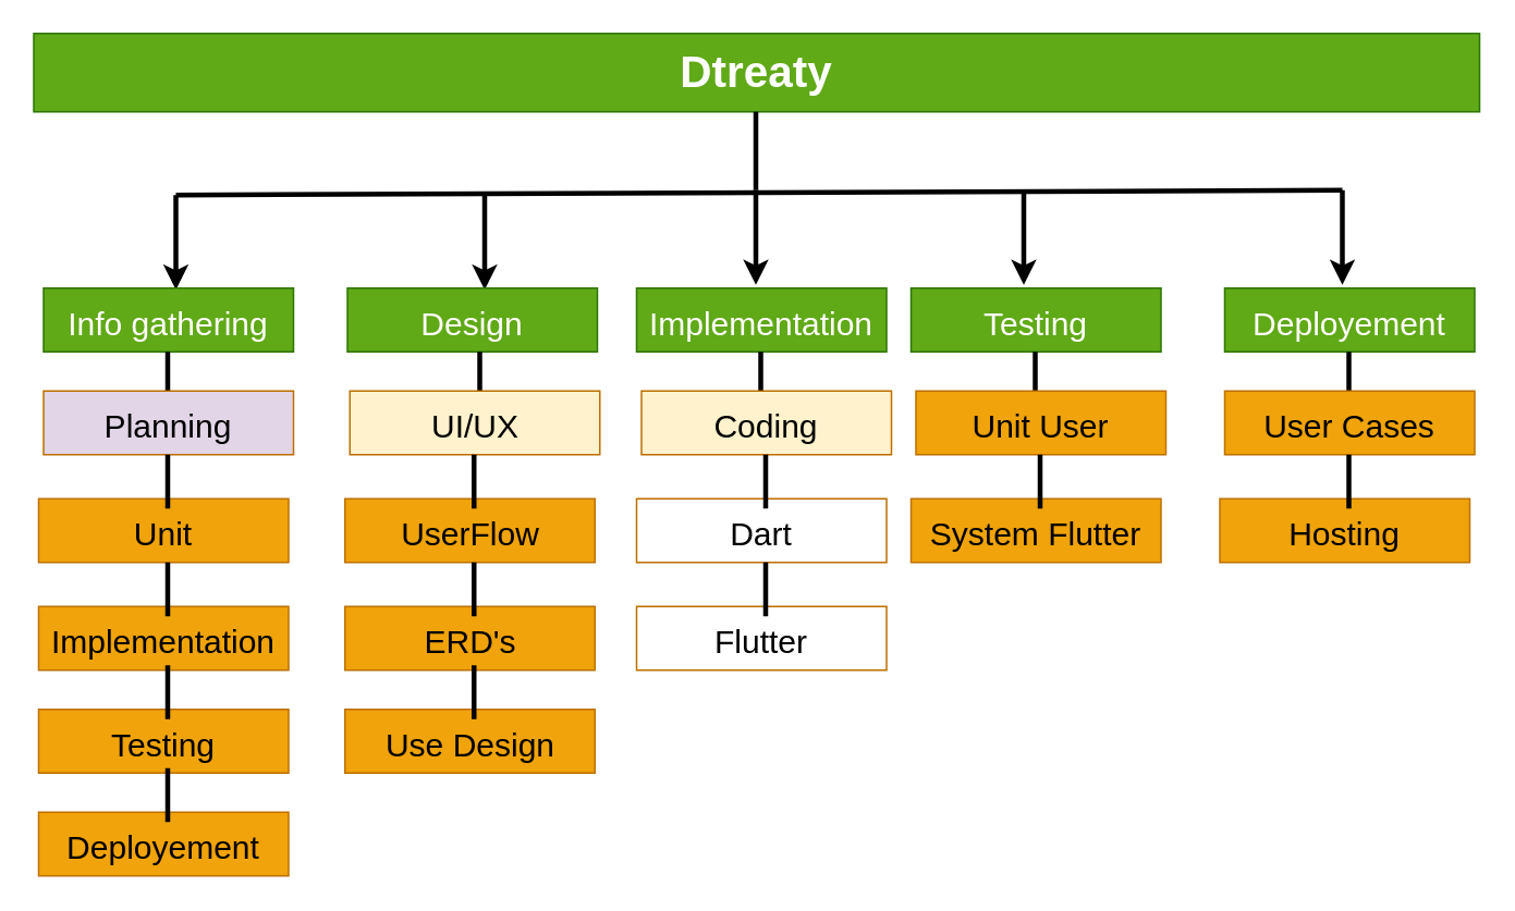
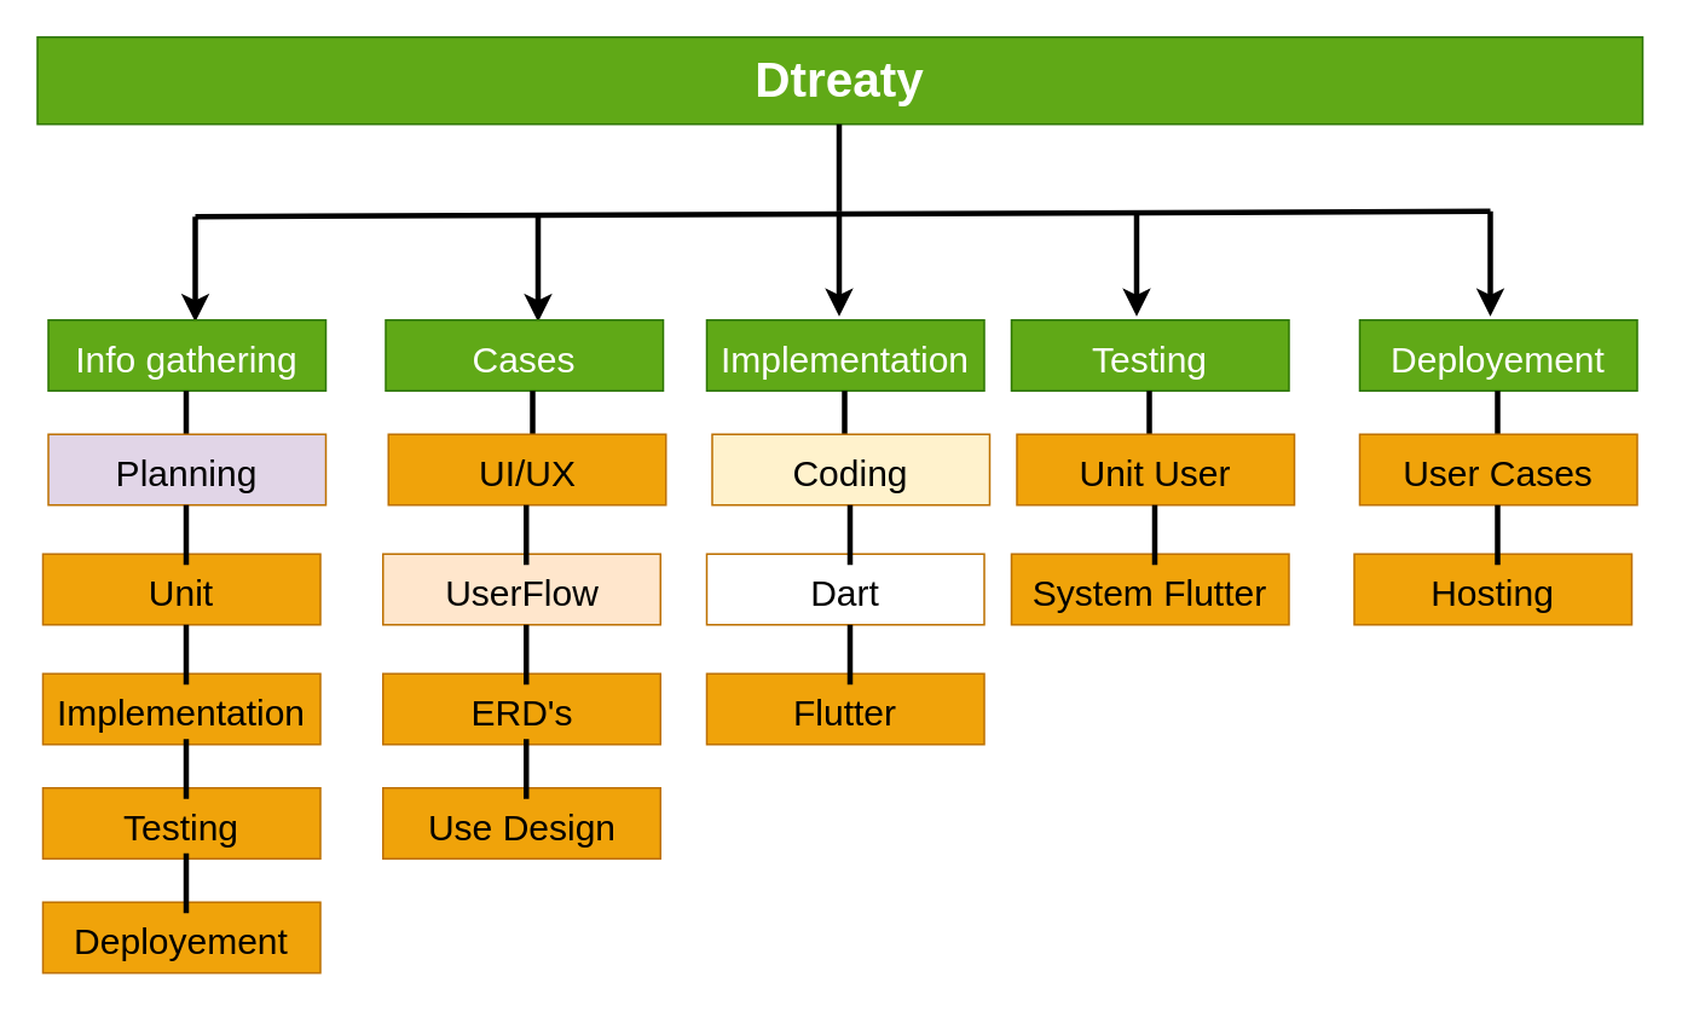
- <mxCell id="11" value="&lt;span style=&quot;font-size: 20px;&quot;&gt;Design&lt;/span&gt;" style="rounded=0;whiteSpace=wrap;html=1;fontSize=27;fillColor=#60a917;fontColor=#ffffff;strokeColor=#2D7600;" vertex="1" parent="1"><mxGeometry x="212" y="176" width="153" height="39" as="geometry" /></mxCell>
+ <mxCell id="11" value="&lt;span style=&quot;font-size: 20px;&quot;&gt;Cases&lt;/span&gt;" style="rounded=0;whiteSpace=wrap;html=1;fontSize=27;fillColor=#60a917;fontColor=#ffffff;strokeColor=#2D7600;" vertex="1" parent="1"><mxGeometry x="212" y="176" width="153" height="39" as="geometry" /></mxCell>
- <mxCell id="27" value="&lt;span style=&quot;font-size: 20px;&quot;&gt;UI/UX&lt;/span&gt;" style="rounded=0;whiteSpace=wrap;html=1;fontSize=27;fillColor=#fff2cc;fontColor=#000000;strokeColor=#BD7000;" vertex="1" parent="1"><mxGeometry x="213.5" y="239" width="153" height="39" as="geometry" /></mxCell>
+ <mxCell id="27" value="&lt;span style=&quot;font-size: 20px;&quot;&gt;UI/UX&lt;/span&gt;" style="rounded=0;whiteSpace=wrap;html=1;fontSize=27;fillColor=#f0a30a;fontColor=#000000;strokeColor=#BD7000;" vertex="1" parent="1"><mxGeometry x="213.5" y="239" width="153" height="39" as="geometry" /></mxCell>
- <mxCell id="28" value="&lt;span style=&quot;font-size: 20px;&quot;&gt;UserFlow&lt;/span&gt;" style="rounded=0;whiteSpace=wrap;html=1;fontSize=27;fillColor=#f0a30a;fontColor=#000000;strokeColor=#BD7000;" vertex="1" parent="1"><mxGeometry x="210.5" y="305" width="153" height="39" as="geometry" /></mxCell>
+ <mxCell id="28" value="&lt;span style=&quot;font-size: 20px;&quot;&gt;UserFlow&lt;/span&gt;" style="rounded=0;whiteSpace=wrap;html=1;fontSize=27;fillColor=#ffe6cc;fontColor=#000000;strokeColor=#BD7000;" vertex="1" parent="1"><mxGeometry x="210.5" y="305" width="153" height="39" as="geometry" /></mxCell>
- <mxCell id="37" value="&lt;span style=&quot;font-size: 20px;&quot;&gt;Flutter&lt;/span&gt;" style="rounded=0;whiteSpace=wrap;html=1;fontSize=27;fillColor=#ffffff;fontColor=#000000;strokeColor=#BD7000;" vertex="1" parent="1"><mxGeometry x="389" y="371" width="153" height="39" as="geometry" /></mxCell>
+ <mxCell id="37" value="&lt;span style=&quot;font-size: 20px;&quot;&gt;Flutter&lt;/span&gt;" style="rounded=0;whiteSpace=wrap;html=1;fontSize=27;fillColor=#f0a30a;fontColor=#000000;strokeColor=#BD7000;" vertex="1" parent="1"><mxGeometry x="389" y="371" width="153" height="39" as="geometry" /></mxCell>
